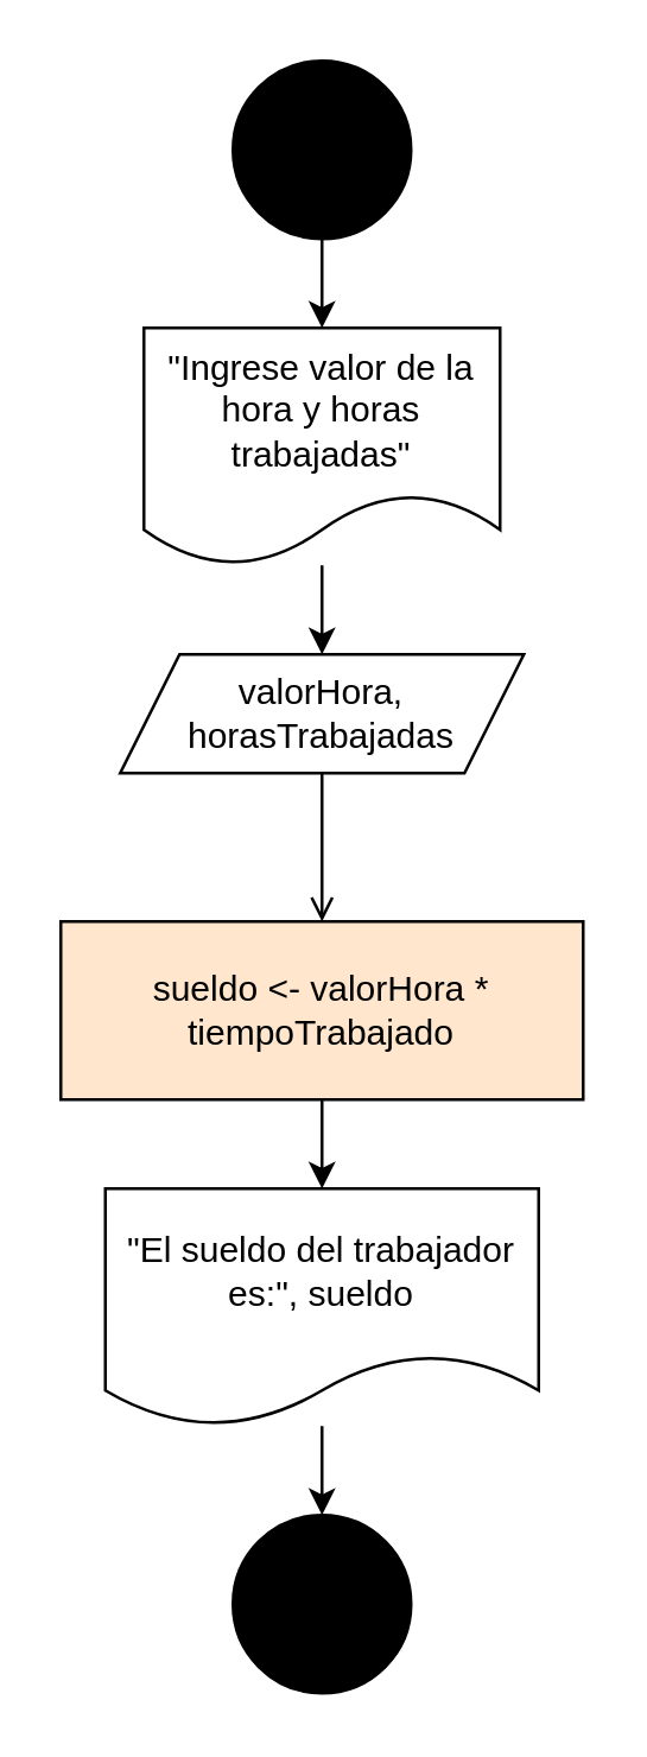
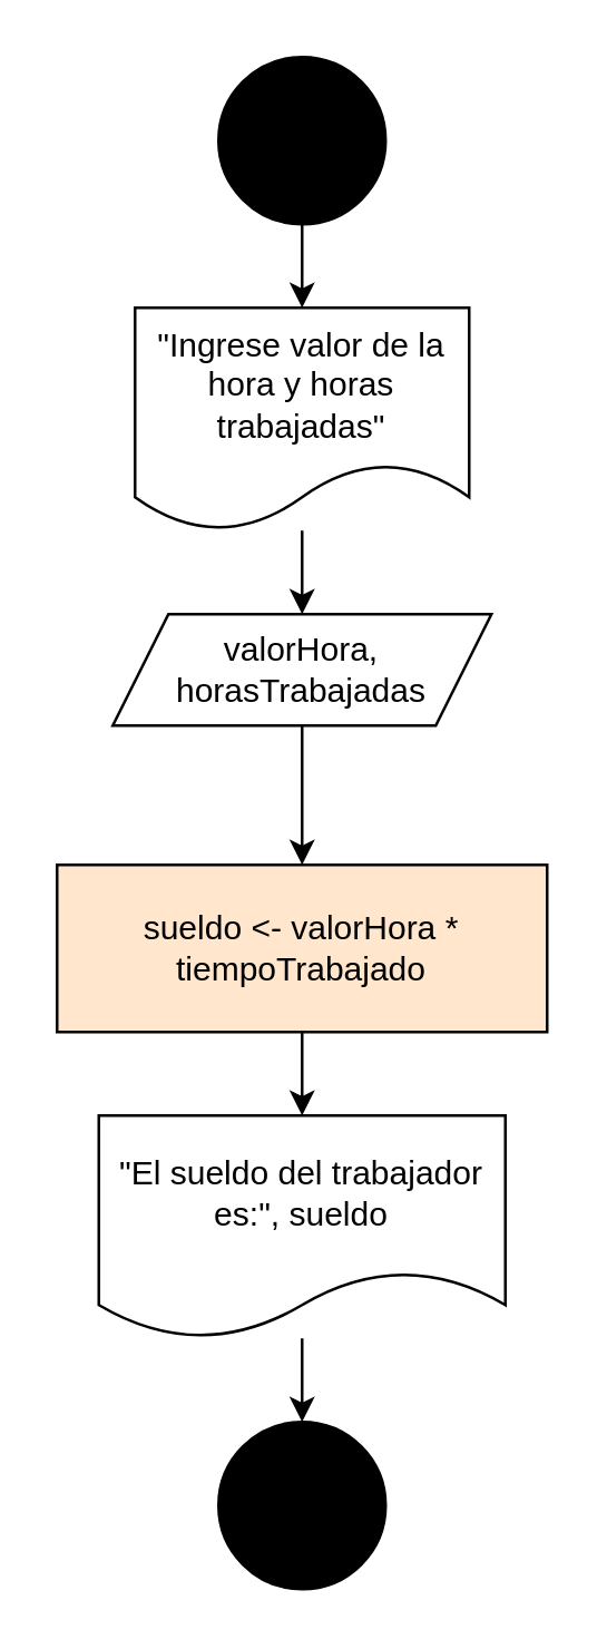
- <mxCell id="7" value="" style="edgeStyle=orthogonalEdgeStyle;rounded=0;orthogonalLoop=1;jettySize=auto;html=1;endArrow=open;" edge="1" parent="1" source="8" target="10"><mxGeometry relative="1" as="geometry" /></mxCell>
+ <mxCell id="7" value="" style="edgeStyle=orthogonalEdgeStyle;rounded=0;orthogonalLoop=1;jettySize=auto;html=1;" edge="1" parent="1" source="8" target="10"><mxGeometry relative="1" as="geometry" /></mxCell>
